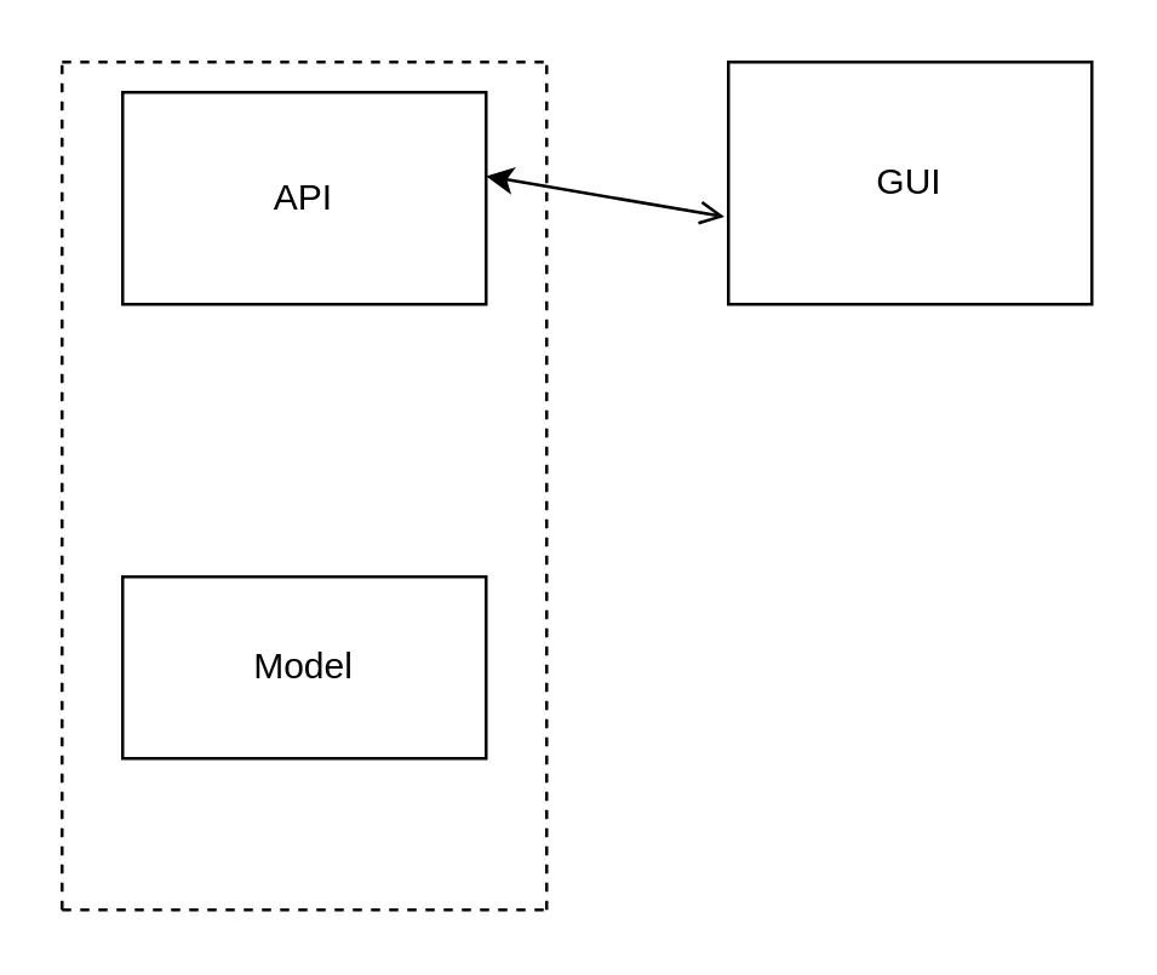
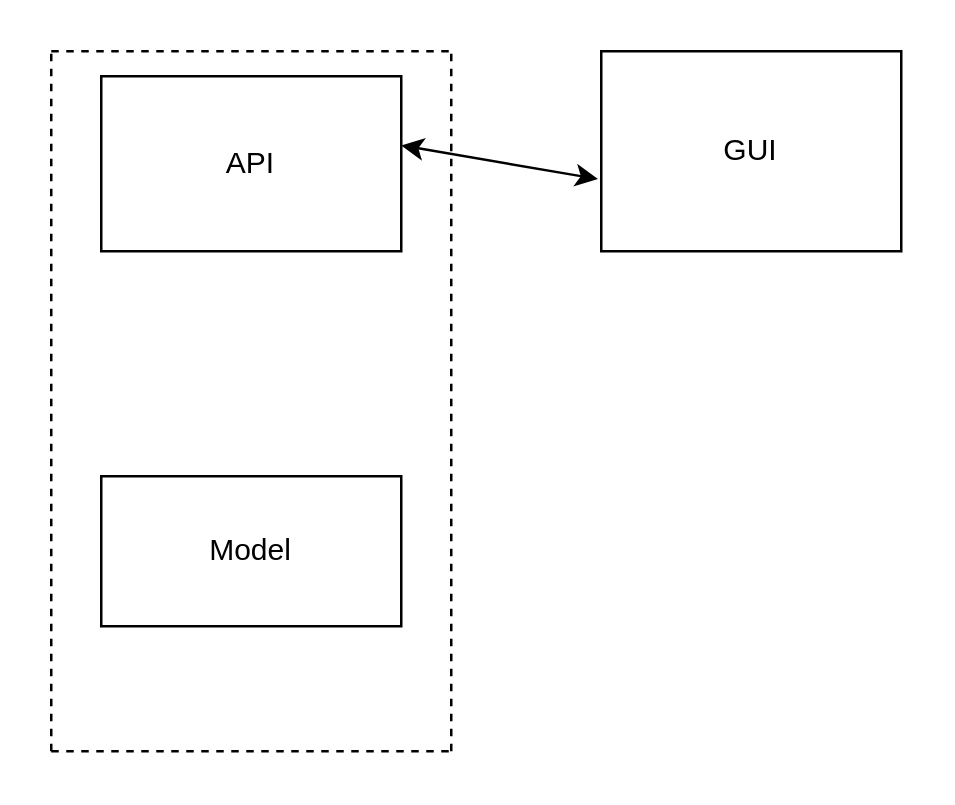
- <mxCell id="9" value="" style="endArrow=open;startArrow=classic;html=1;entryX=-0.011;entryY=0.639;entryDx=0;entryDy=0;entryPerimeter=0;exitX=1;exitY=0.395;exitDx=0;exitDy=0;exitPerimeter=0;" parent="1" source="3" target="8" edge="1"><mxGeometry width="50" height="50" relative="1" as="geometry"><mxPoint x="180" y="58" as="sourcePoint" /><mxPoint x="230" y="180" as="targetPoint" /></mxGeometry></mxCell>
+ <mxCell id="9" value="" style="endArrow=classic;startArrow=classic;html=1;entryX=-0.011;entryY=0.639;entryDx=0;entryDy=0;entryPerimeter=0;exitX=1;exitY=0.395;exitDx=0;exitDy=0;exitPerimeter=0;" parent="1" source="3" target="8" edge="1"><mxGeometry width="50" height="50" relative="1" as="geometry"><mxPoint x="180" y="58" as="sourcePoint" /><mxPoint x="230" y="180" as="targetPoint" /></mxGeometry></mxCell>
